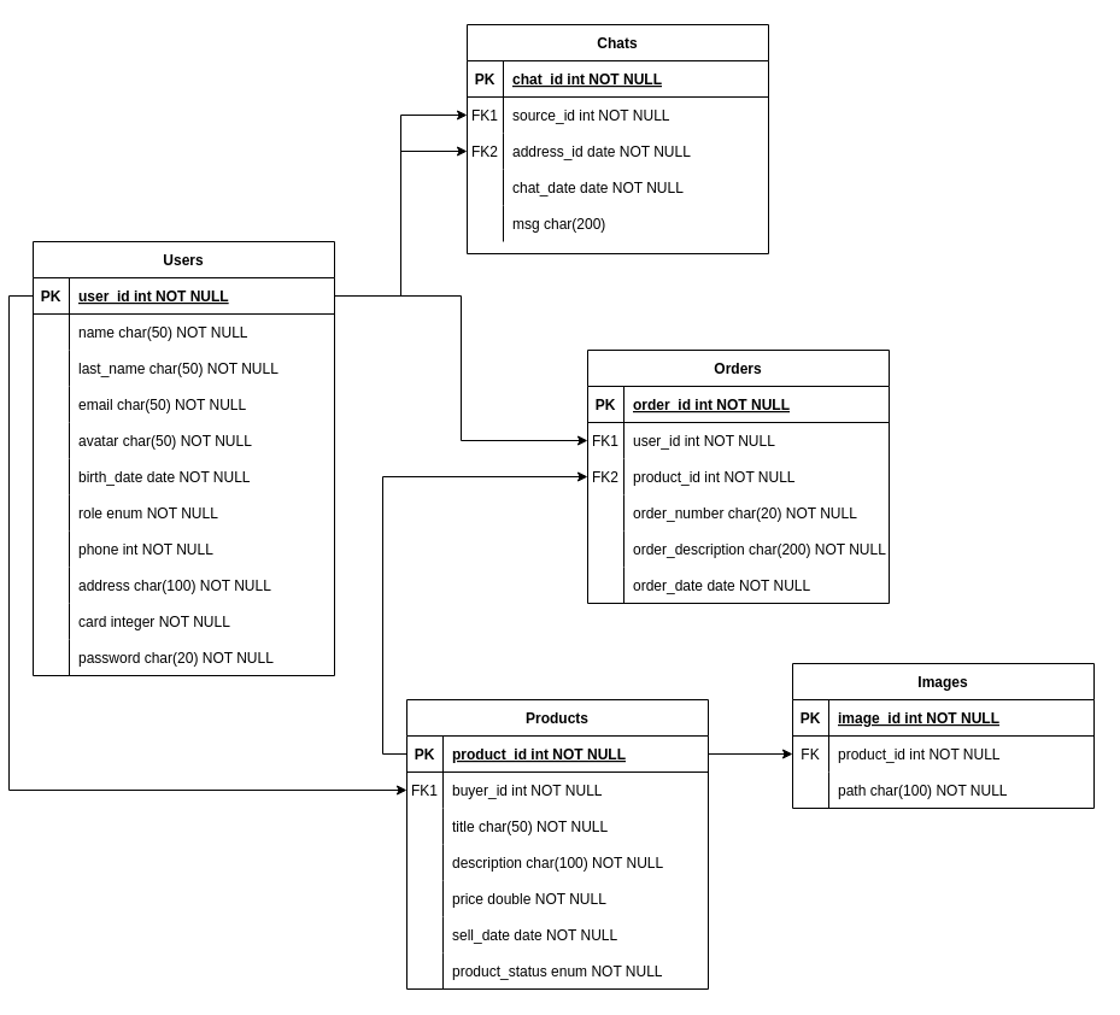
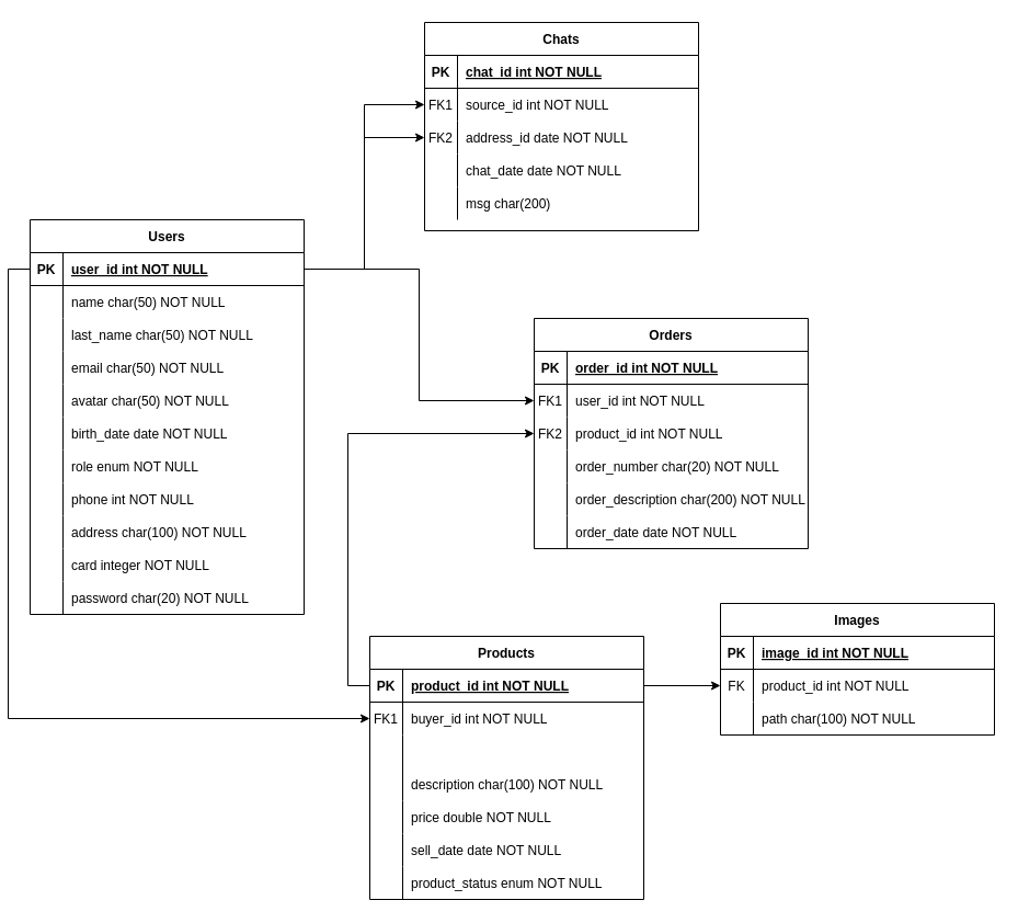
- <mxCell id="80" value="title char(50) NOT NULL" style="shape=partialRectangle;overflow=hidden;connectable=0;fillColor=none;top=0;left=0;bottom=0;right=0;align=left;spacingLeft=6;" parent="78" vertex="1"><mxGeometry x="30" width="220" height="30" as="geometry" /></mxCell>
